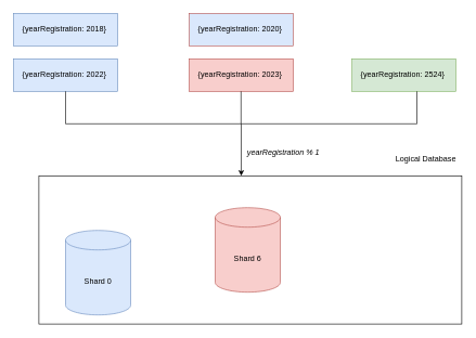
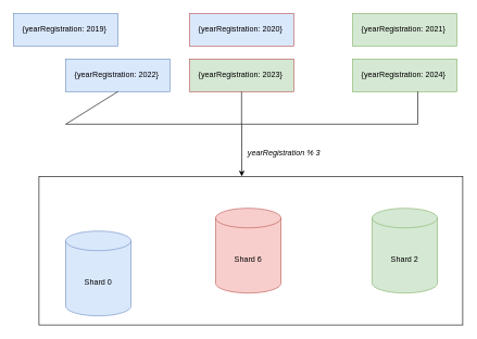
- <mxCell id="5" value="{yearRegistration: 2018}&amp;nbsp;" style="rounded=0;whiteSpace=wrap;html=1;fillColor=#dae8fc;strokeColor=#6c8ebf;" vertex="1" parent="1"><mxGeometry x="20" y="20" width="160" height="50" as="geometry" /></mxCell>
+ <mxCell id="5" value="{yearRegistration: 2019}&amp;nbsp;" style="rounded=0;whiteSpace=wrap;html=1;fillColor=#dae8fc;strokeColor=#6c8ebf;" vertex="1" parent="1"><mxGeometry x="20" y="20" width="160" height="50" as="geometry" /></mxCell>
+ <mxCell id="3" value="{yearRegistration: 2021}&amp;nbsp;" style="rounded=0;whiteSpace=wrap;html=1;fillColor=#d5e8d4;strokeColor=#82b366;" vertex="1" parent="1"><mxGeometry x="540" y="20" width="160" height="50" as="geometry" /></mxCell>
- <mxCell id="4" value="{yearRegistration: 2022}&amp;nbsp;" style="rounded=0;whiteSpace=wrap;html=1;fillColor=#dae8fc;strokeColor=#6c8ebf;" vertex="1" parent="1"><mxGeometry x="20" y="90" width="160" height="50" as="geometry" /></mxCell>
+ <mxCell id="4" value="{yearRegistration: 2022}&amp;nbsp;" style="rounded=0;whiteSpace=wrap;html=1;fillColor=#dae8fc;strokeColor=#6c8ebf;" vertex="1" parent="1"><mxGeometry x="100" y="90" width="160" height="50" as="geometry" /></mxCell>
- <mxCell id="6" value="{yearRegistration: 2023}&amp;nbsp;" style="rounded=0;whiteSpace=wrap;html=1;fillColor=#f8cecc;strokeColor=#b85450;" vertex="1" parent="1"><mxGeometry x="290" y="90" width="160" height="50" as="geometry" /></mxCell>
+ <mxCell id="6" value="{yearRegistration: 2023}&amp;nbsp;" style="rounded=0;whiteSpace=wrap;html=1;fillColor=#d5e8d4;strokeColor=#b85450;" vertex="1" parent="1"><mxGeometry x="290" y="90" width="160" height="50" as="geometry" /></mxCell>
- <mxCell id="7" value="{yearRegistration: 2524}&amp;nbsp;" style="rounded=0;whiteSpace=wrap;html=1;fillColor=#d5e8d4;strokeColor=#82b366;" vertex="1" parent="1"><mxGeometry x="540" y="90" width="160" height="50" as="geometry" /></mxCell>
+ <mxCell id="7" value="{yearRegistration: 2024}&amp;nbsp;" style="rounded=0;whiteSpace=wrap;html=1;fillColor=#d5e8d4;strokeColor=#82b366;" vertex="1" parent="1"><mxGeometry x="540" y="90" width="160" height="50" as="geometry" /></mxCell>
- <mxCell id="18" value="&lt;i&gt;yearRegistration % 1&lt;/i&gt;" style="text;html=1;align=center;verticalAlign=middle;whiteSpace=wrap;rounded=0;" vertex="1" parent="1"><mxGeometry x="370" y="220" width="130" height="30" as="geometry" /></mxCell>
+ <mxCell id="18" value="&lt;i&gt;yearRegistration % 3&lt;/i&gt;" style="text;html=1;align=center;verticalAlign=middle;whiteSpace=wrap;rounded=0;" vertex="1" parent="1"><mxGeometry x="370" y="220" width="130" height="30" as="geometry" /></mxCell>
- <mxCell id="9" value="Logical Database" style="text;html=1;align=center;verticalAlign=middle;whiteSpace=wrap;rounded=0;" vertex="1" parent="1"><mxGeometry x="599" y="230" width="110" height="30" as="geometry" /></mxCell>
+ <mxCell id="12" value="Shard 2" style="shape=cylinder3;whiteSpace=wrap;html=1;boundedLbl=1;backgroundOutline=1;size=15;fillColor=#d5e8d4;strokeColor=#82b366;" vertex="1" parent="1"><mxGeometry x="570" y="319" width="100" height="130" as="geometry" /></mxCell>
